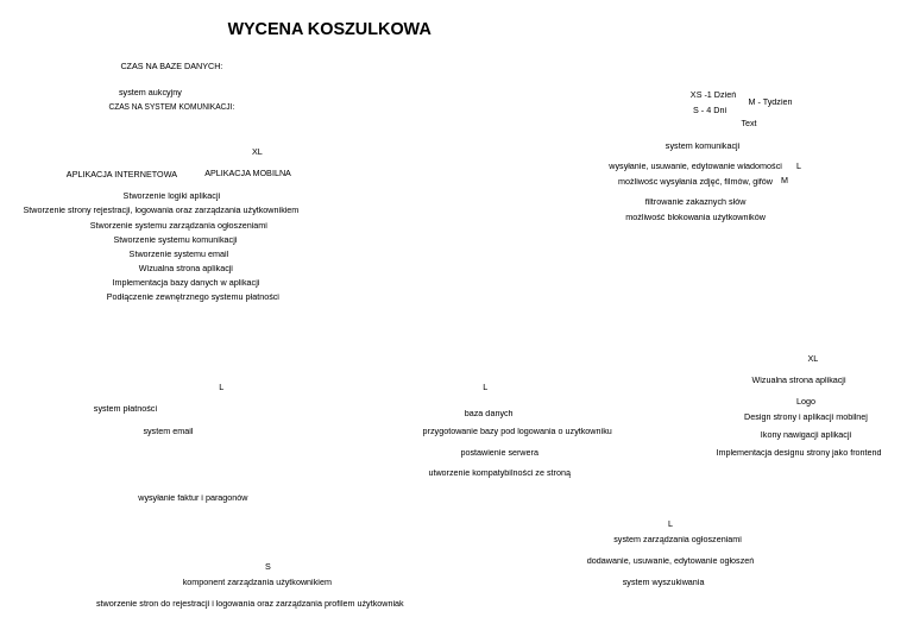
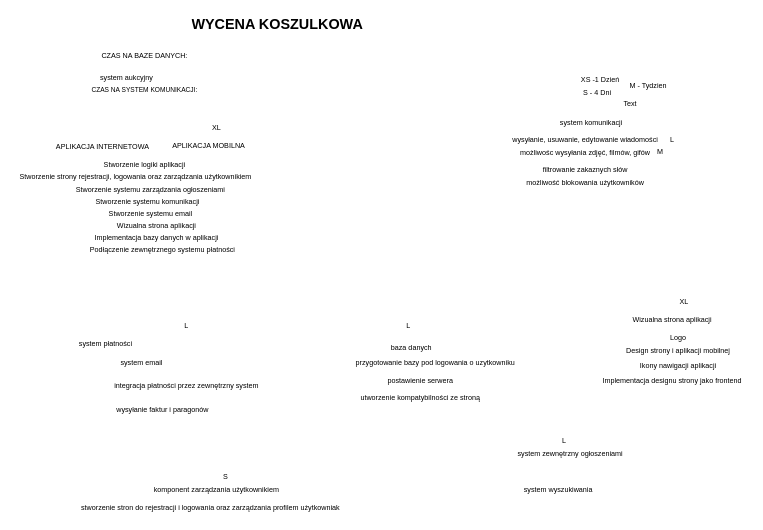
+ <mxCell id="28" value="integracja płatności przez zewnętrzny system" style="text;html=1;align=center;verticalAlign=middle;resizable=0;points=[];autosize=1;strokeColor=none;fillColor=none;" parent="1" vertex="1"><mxGeometry x="180" y="628" width="260" height="30" as="geometry" /></mxCell>
- <mxCell id="29" value="wysyłanie faktur i paragonów" style="text;html=1;align=center;verticalAlign=middle;resizable=0;points=[];autosize=1;strokeColor=none;fillColor=none;" parent="1" vertex="1"><mxGeometry x="180" y="683" width="180" height="30" as="geometry" /></mxCell>
+ <mxCell id="29" value="wysyłanie faktur i paragonów" style="text;html=1;align=center;verticalAlign=middle;resizable=0;points=[];autosize=1;strokeColor=none;fillColor=none;" parent="1" vertex="1"><mxGeometry x="180" y="668" width="180" height="30" as="geometry" /></mxCell>
- <mxCell id="8" value="system zarządzania ogłoszeniami" style="text;html=1;align=center;verticalAlign=middle;resizable=0;points=[];autosize=1;strokeColor=none;fillColor=none;" parent="1" vertex="1"><mxGeometry x="850" y="742" width="200" height="30" as="geometry" /></mxCell>
+ <mxCell id="8" value="system zewnętrzny ogłoszeniami" style="text;html=1;align=center;verticalAlign=middle;resizable=0;points=[];autosize=1;strokeColor=none;fillColor=none;" parent="1" vertex="1"><mxGeometry x="850" y="742" width="200" height="30" as="geometry" /></mxCell>
- <mxCell id="26" value="dodawanie, usuwanie, edytowanie ogłoszeń" style="text;html=1;align=center;verticalAlign=middle;resizable=0;points=[];autosize=1;strokeColor=none;fillColor=none;" parent="1" vertex="1"><mxGeometry x="810" y="772" width="260" height="30" as="geometry" /></mxCell>
